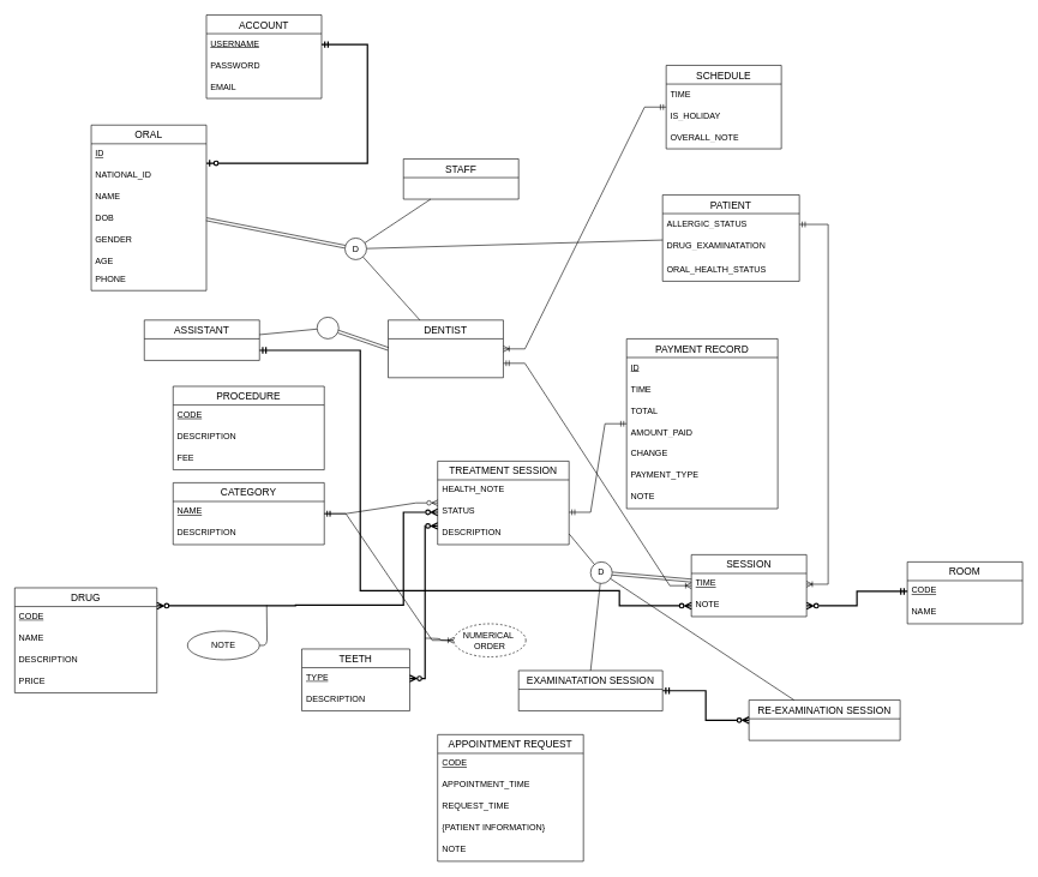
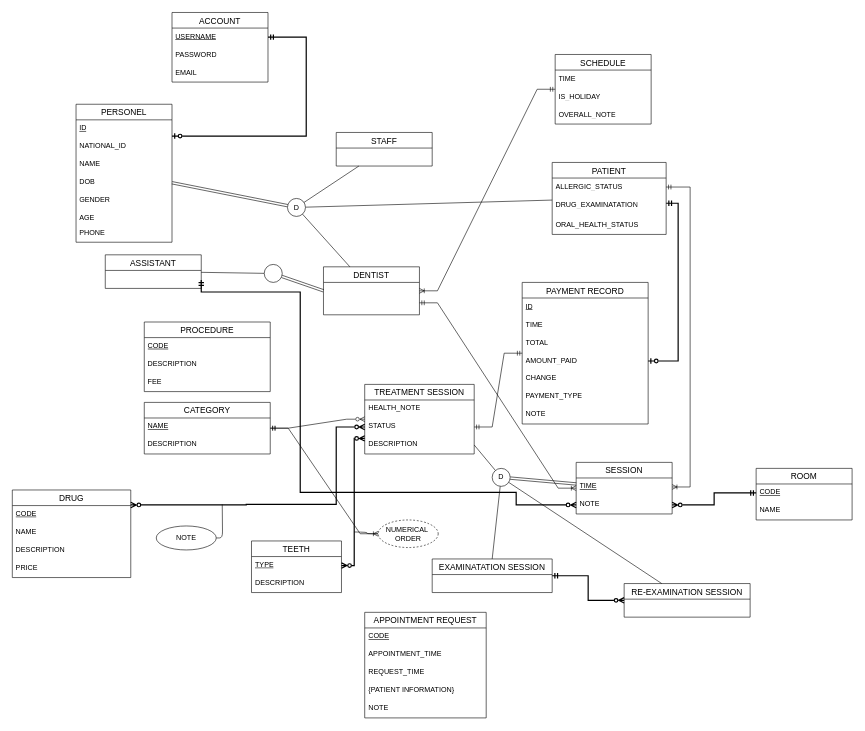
- <mxCell id="25" value="ORAL" style="swimlane;fontStyle=0;childLayout=stackLayout;horizontal=1;startSize=26;horizontalStack=0;resizeParent=1;resizeParentMax=0;resizeLast=0;collapsible=1;marginBottom=0;align=center;fontSize=14;" parent="1" vertex="1"><mxGeometry x="126.25" y="173" width="160" height="230" as="geometry" /></mxCell>
+ <mxCell id="25" value="PERSONEL" style="swimlane;fontStyle=0;childLayout=stackLayout;horizontal=1;startSize=26;horizontalStack=0;resizeParent=1;resizeParentMax=0;resizeLast=0;collapsible=1;marginBottom=0;align=center;fontSize=14;" parent="1" vertex="1"><mxGeometry x="126.25" y="173" width="160" height="230" as="geometry" /></mxCell>
- <mxCell id="52" value="ASSISTANT" style="swimlane;fontStyle=0;childLayout=stackLayout;horizontal=1;startSize=26;horizontalStack=0;resizeParent=1;resizeParentMax=0;resizeLast=0;collapsible=1;marginBottom=0;align=center;fontSize=14;" parent="1" vertex="1"><mxGeometry x="200" y="444" width="160" height="56" as="geometry" /></mxCell>
+ <mxCell id="52" value="ASSISTANT" style="swimlane;fontStyle=0;childLayout=stackLayout;horizontal=1;startSize=26;horizontalStack=0;resizeParent=1;resizeParentMax=0;resizeLast=0;collapsible=1;marginBottom=0;align=center;fontSize=14;" parent="1" vertex="1"><mxGeometry x="175" y="424" width="160" height="56" as="geometry" /></mxCell>
+ <mxCell id="77" value="" style="edgeStyle=orthogonalEdgeStyle;fontSize=12;html=1;endArrow=ERzeroToOne;startArrow=ERmandOne;rounded=0;entryX=1;entryY=0.5;entryDx=0;entryDy=0;endFill=0;strokeWidth=2;" parent="1" source="6" target="14" edge="1"><mxGeometry width="100" height="100" relative="1" as="geometry"><mxPoint x="1340" y="444" as="sourcePoint" /><mxPoint x="1300" y="594" as="targetPoint" /><Array as="points"><mxPoint x="1130" y="338" /><mxPoint x="1130" y="601" /></Array></mxGeometry></mxCell>
